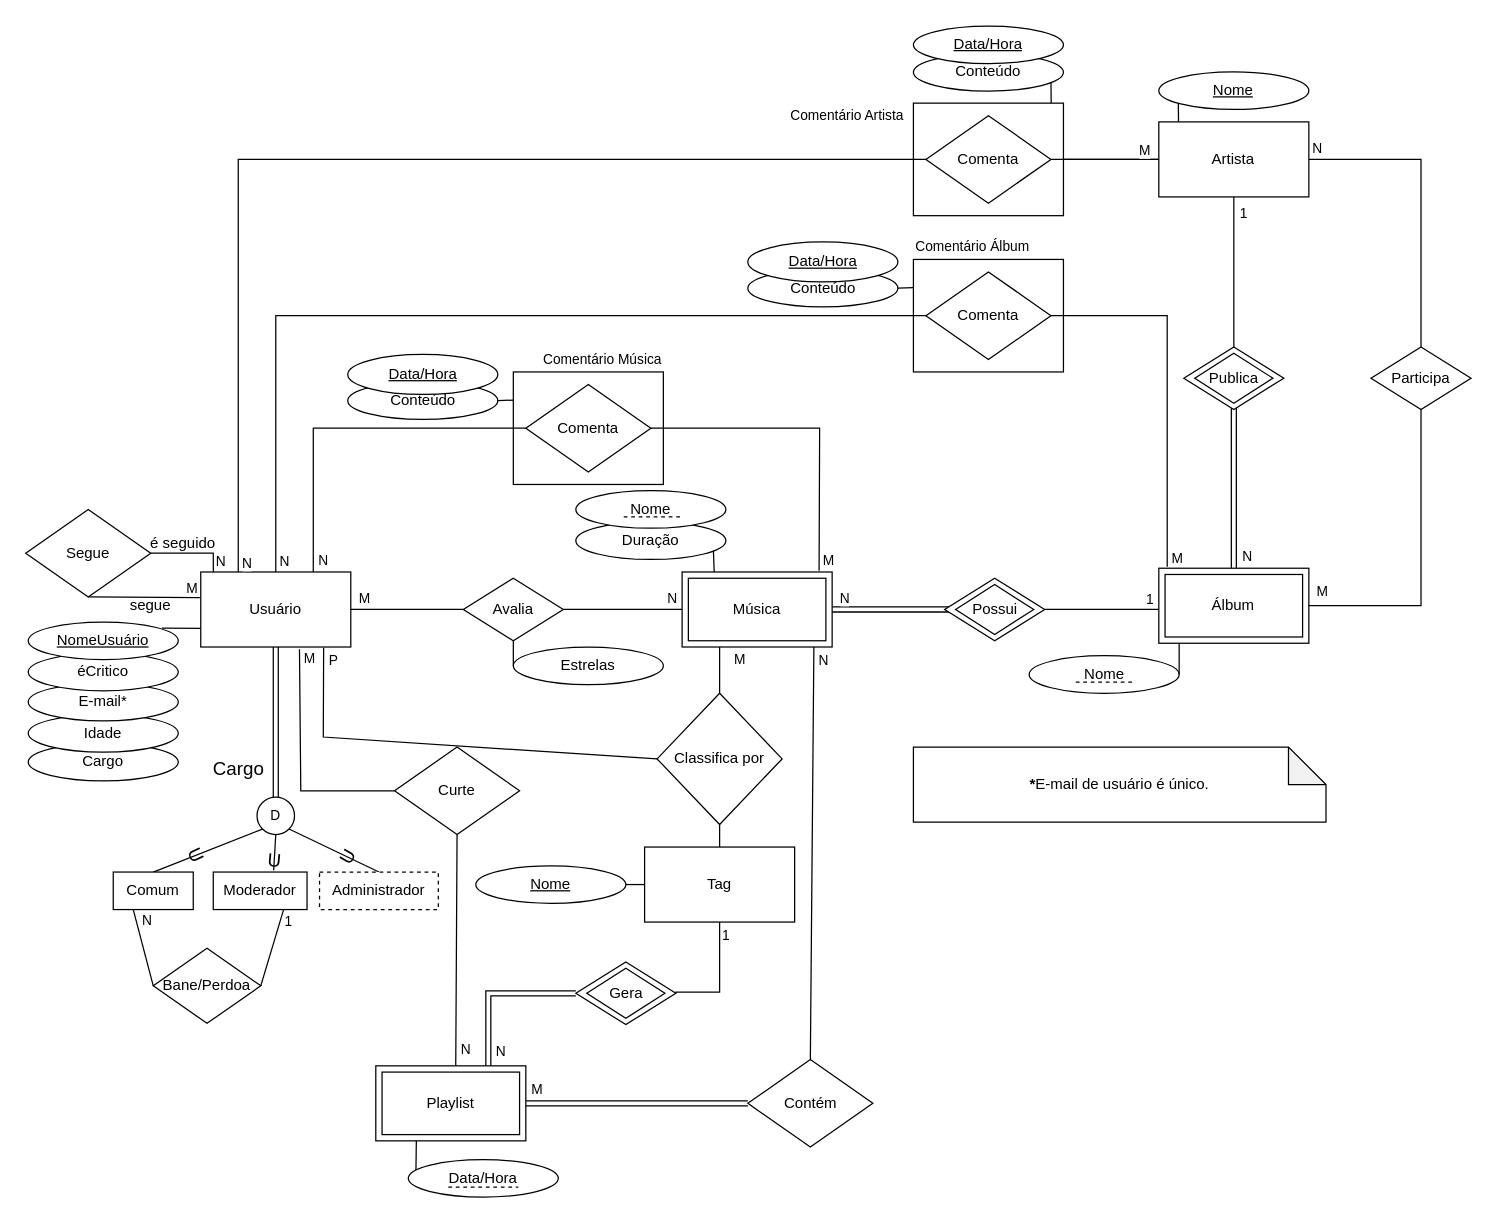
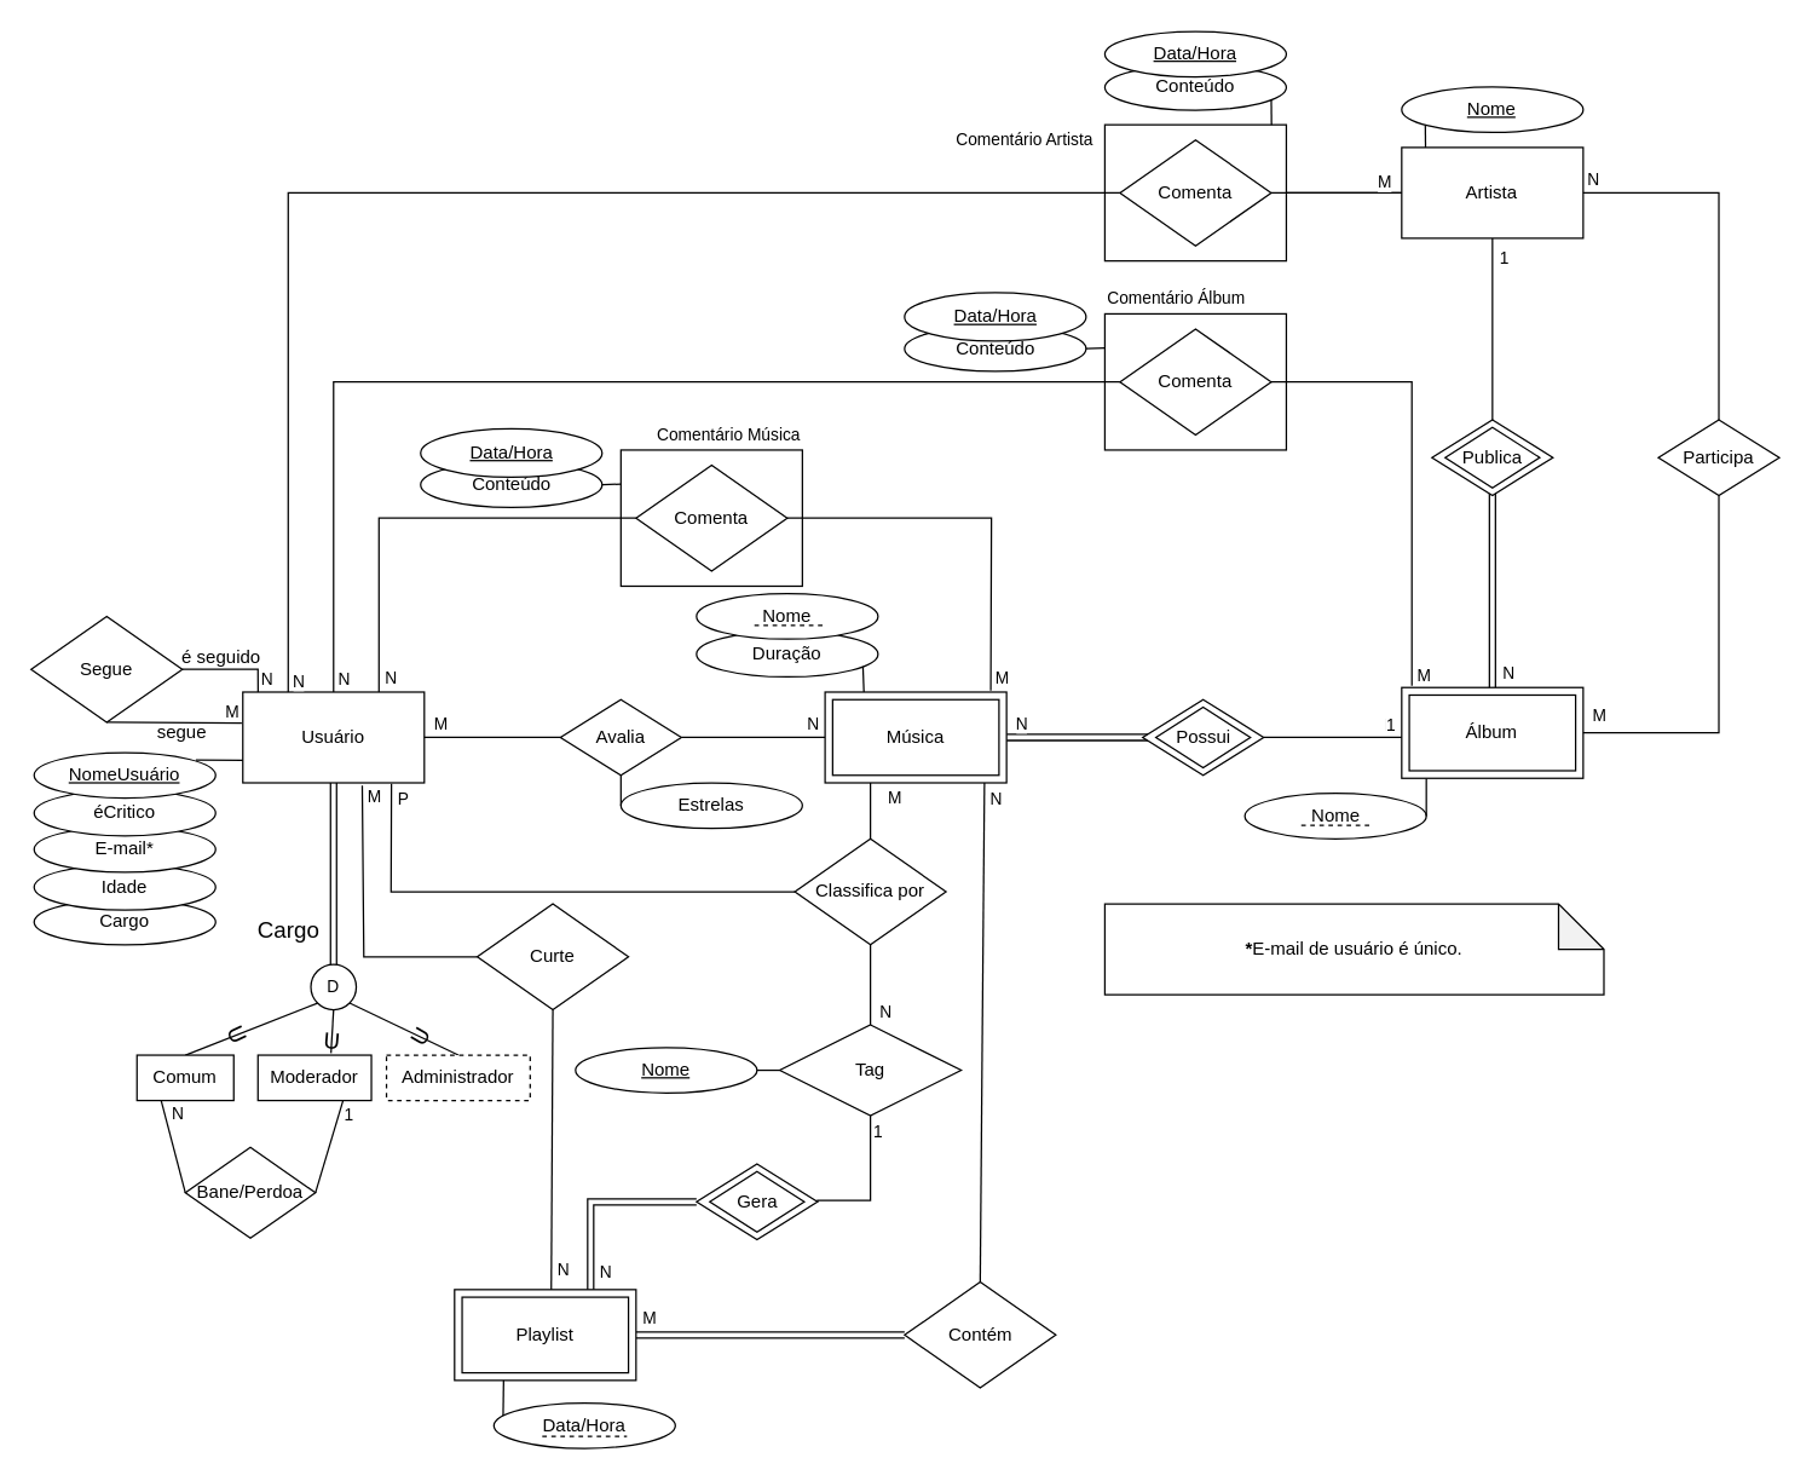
- <mxCell id="26" value="&lt;div align=&quot;center&quot;&gt;Classifica por&lt;/div&gt;" style="rhombus;whiteSpace=wrap;html=1;rounded=0;strokeWidth=1;align=center;" parent="1" vertex="1"><mxGeometry x="525" y="553.99" width="100" height="105" as="geometry" /></mxCell>
+ <mxCell id="26" value="&lt;div align=&quot;center&quot;&gt;Classifica por&lt;/div&gt;" style="rhombus;whiteSpace=wrap;html=1;rounded=0;strokeWidth=1;align=center;" parent="1" vertex="1"><mxGeometry x="525" y="553.99" width="100" height="70" as="geometry" /></mxCell>
- <mxCell id="29" value="&lt;div&gt;Tag&lt;/div&gt;" style="rounded=0;whiteSpace=wrap;html=1;" parent="1" vertex="1"><mxGeometry x="515" y="677" width="120" height="60" as="geometry" /></mxCell>
+ <mxCell id="29" value="&lt;div&gt;Tag&lt;/div&gt;" style="rhombus;whiteSpace=wrap;html=1;" parent="1" vertex="1"><mxGeometry x="515" y="677" width="120" height="60" as="geometry" /></mxCell>
